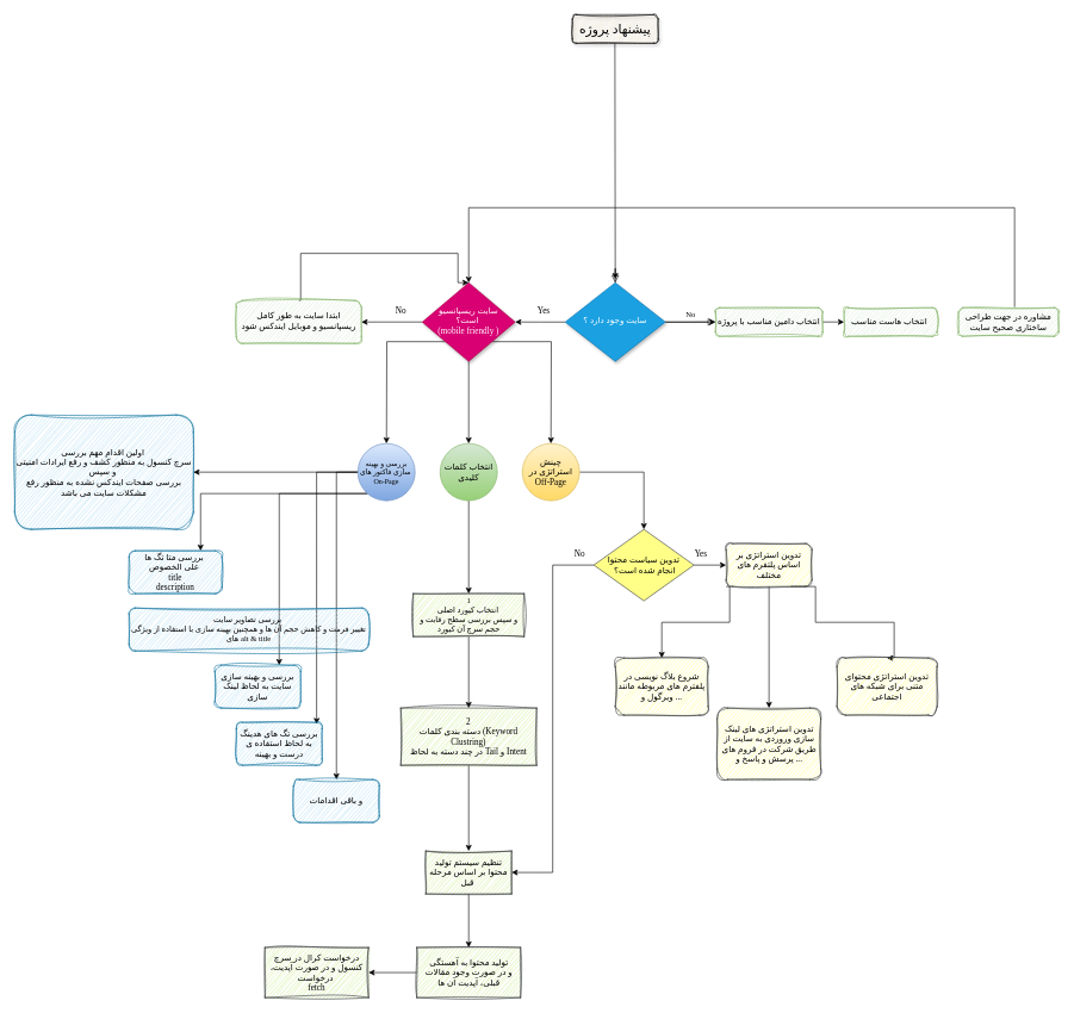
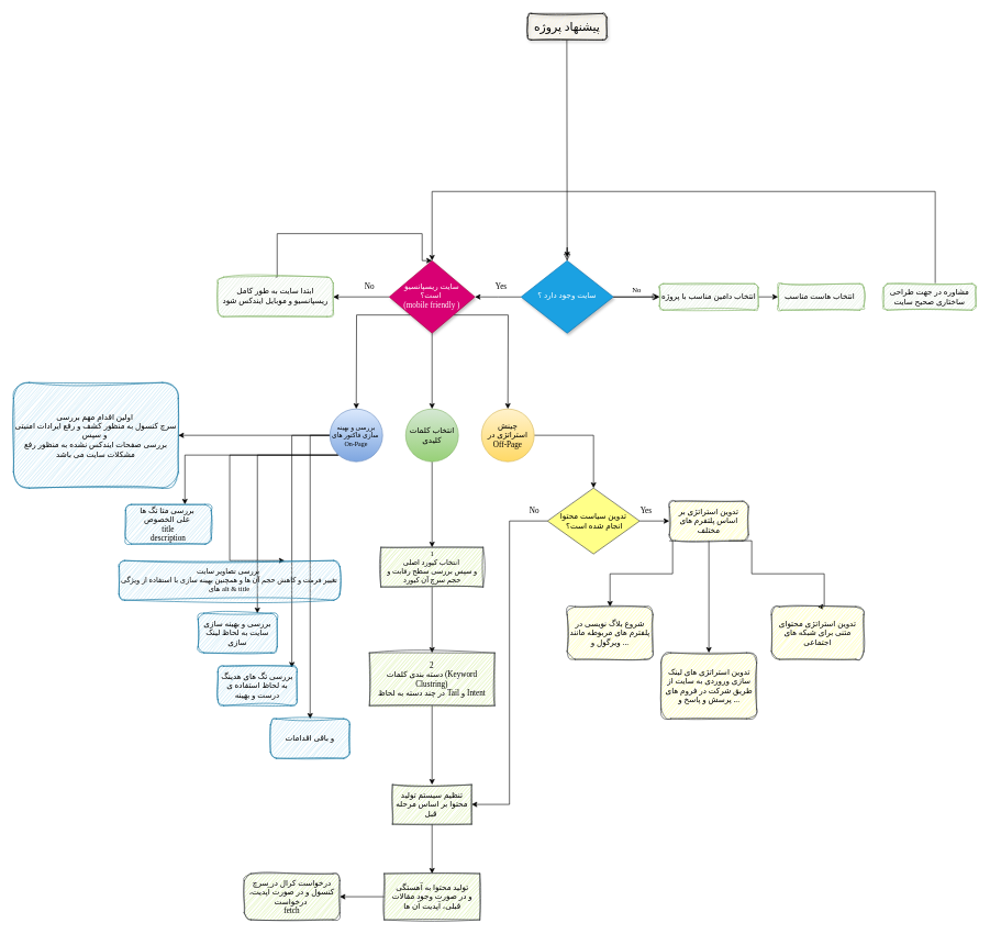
+ <mxCell id="22" style="edgeStyle=orthogonalEdgeStyle;rounded=0;orthogonalLoop=1;jettySize=auto;html=1;exitX=0;exitY=1;exitDx=0;exitDy=0;entryX=0.75;entryY=0;entryDx=0;entryDy=0;fontFamily=Tahoma;" parent="1" source="26" target="33" edge="1"><mxGeometry relative="1" as="geometry"><mxPoint x="460" y="819.94" as="targetPoint" /><Array as="points"><mxPoint x="512" y="689.94" /><mxPoint x="348" y="689.94" /></Array></mxGeometry></mxCell>
- <mxCell id="32" value="بررسی متا تگ ها&amp;nbsp;&lt;div&gt;علی الخصوص&amp;nbsp;&lt;/div&gt;&lt;div&gt;title&lt;/div&gt;&lt;div&gt;description&lt;/div&gt;" style="rounded=1;whiteSpace=wrap;html=1;fontFamily=Tahoma;fillColor=#b1ddf0;strokeColor=#10739e;sketch=1;curveFitting=1;jiggle=2;" parent="1" vertex="1"><mxGeometry x="180" y="769.94" width="130" height="60" as="geometry" /></mxCell>
+ <mxCell id="32" value="بررسی متا تگ ها&amp;nbsp;&lt;div&gt;علی الخصوص&amp;nbsp;&lt;/div&gt;&lt;div&gt;title&lt;/div&gt;&lt;div&gt;description&lt;/div&gt;" style="rounded=1;whiteSpace=wrap;html=1;fontFamily=Tahoma;fillColor=#b1ddf0;strokeColor=#10739e;sketch=1;curveFitting=1;jiggle=2;" parent="1" vertex="1"><mxGeometry x="190" y="764.94" width="130" height="60" as="geometry" /></mxCell>
- <mxCell id="48" value="درخواست کرال در سرچ کنسول و در صورت آپدیت، درخواست&amp;nbsp;&lt;div&gt;fetch&lt;/div&gt;" style="whiteSpace=wrap;html=1;fontFamily=Tahoma;fillColor=#cdeb8b;strokeColor=#36393d;sketch=1;curveFitting=1;jiggle=2;" parent="1" vertex="1"><mxGeometry x="370" y="1325.03" width="145" height="69.94" as="geometry" /></mxCell>
+ <mxCell id="48" value="درخواست کرال در سرچ کنسول و در صورت آپدیت، درخواست&amp;nbsp;&lt;div&gt;fetch&lt;/div&gt;" style="whiteSpace=wrap;html=1;fontFamily=Tahoma;fillColor=#cdeb8b;strokeColor=#36393d;sketch=1;curveFitting=1;jiggle=2;rounded=1;" parent="1" vertex="1"><mxGeometry x="370" y="1325.03" width="145" height="69.94" as="geometry" /></mxCell>
